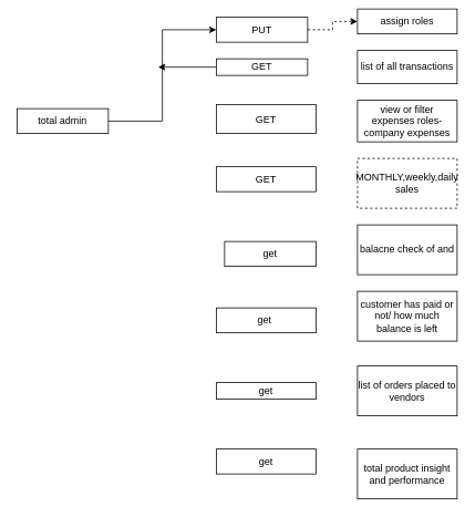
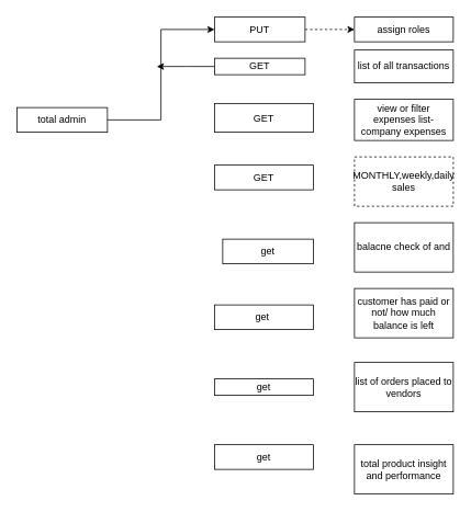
- <mxCell id="6" value="assign roles" style="rounded=0;whiteSpace=wrap;html=1;" vertex="1" parent="1"><mxGeometry x="430" y="10" width="120" height="30" as="geometry" /></mxCell>
+ <mxCell id="6" value="assign roles" style="rounded=0;whiteSpace=wrap;html=1;" vertex="1" parent="1"><mxGeometry x="430" y="20" width="120" height="30" as="geometry" /></mxCell>
- <mxCell id="12" value="view or filter expenses roles-company expenses" style="whiteSpace=wrap;html=1;" vertex="1" parent="1"><mxGeometry x="430" y="120" width="120" height="50" as="geometry" /></mxCell>
+ <mxCell id="12" value="view or filter expenses list-company expenses" style="whiteSpace=wrap;html=1;" vertex="1" parent="1"><mxGeometry x="430" y="120" width="120" height="50" as="geometry" /></mxCell>
